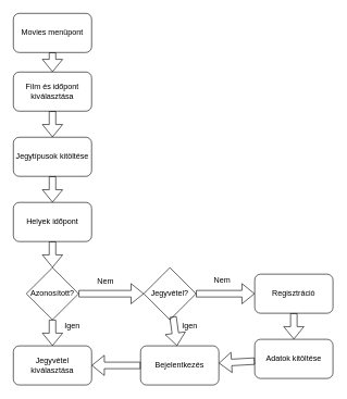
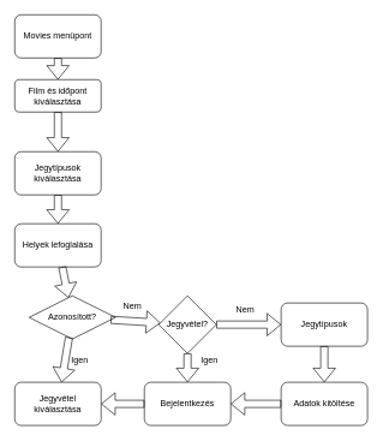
- <mxCell id="3" value="Film és időpont kiválasztása" style="rounded=1;whiteSpace=wrap;html=1;" vertex="1" parent="1"><mxGeometry x="20" y="110" width="120" height="60" as="geometry" /></mxCell>
+ <mxCell id="3" value="Film és időpont kiválasztása" style="rounded=1;whiteSpace=wrap;html=1;" vertex="1" parent="1"><mxGeometry x="20" y="110" width="120" height="45" as="geometry" /></mxCell>
- <mxCell id="4" value="Jegytípusok kitöltése" style="rounded=1;whiteSpace=wrap;html=1;" vertex="1" parent="1"><mxGeometry x="20" y="210" width="120" height="60" as="geometry" /></mxCell>
+ <mxCell id="4" value="Jegytípusok kiválasztása" style="rounded=1;whiteSpace=wrap;html=1;" vertex="1" parent="1"><mxGeometry x="20" y="210" width="120" height="60" as="geometry" /></mxCell>
- <mxCell id="5" value="Helyek időpont" style="rounded=1;whiteSpace=wrap;html=1;" vertex="1" parent="1"><mxGeometry x="20" y="310" width="120" height="60" as="geometry" /></mxCell>
+ <mxCell id="5" value="Helyek lefoglalása" style="rounded=1;whiteSpace=wrap;html=1;" vertex="1" parent="1"><mxGeometry x="20" y="310" width="120" height="60" as="geometry" /></mxCell>
- <mxCell id="6" value="Azonosított?" style="rhombus;whiteSpace=wrap;html=1;" vertex="1" parent="1"><mxGeometry x="40" y="410" width="80" height="80" as="geometry" /></mxCell>
+ <mxCell id="6" value="Azonosított?" style="rhombus;whiteSpace=wrap;html=1;" vertex="1" parent="1"><mxGeometry x="40" y="410" width="120" height="60" as="geometry" /></mxCell>
- <mxCell id="9" value="Regisztráció" style="rounded=1;whiteSpace=wrap;html=1;" vertex="1" parent="1"><mxGeometry x="390" y="420" width="120" height="60" as="geometry" /></mxCell>
+ <mxCell id="9" value="Jegytípusok" style="rounded=1;whiteSpace=wrap;html=1;" vertex="1" parent="1"><mxGeometry x="390" y="420" width="120" height="60" as="geometry" /></mxCell>
- <mxCell id="19" value="Adatok kitöltése" style="rounded=1;whiteSpace=wrap;html=1;" vertex="1" parent="1"><mxGeometry x="390" y="520" width="120" height="60" as="geometry" /></mxCell>
+ <mxCell id="19" value="Adatok kitöltése" style="rounded=1;whiteSpace=wrap;html=1;" vertex="1" parent="1"><mxGeometry x="390" y="530" width="120" height="60" as="geometry" /></mxCell>
- <mxCell id="10" value="Bejelentkezés" style="rounded=1;whiteSpace=wrap;html=1;" vertex="1" parent="1"><mxGeometry x="215" y="530" width="120" height="60" as="geometry" /></mxCell>
+ <mxCell id="10" value="Bejelentkezés" style="rounded=1;whiteSpace=wrap;html=1;" vertex="1" parent="1"><mxGeometry x="200" y="530" width="120" height="60" as="geometry" /></mxCell>
